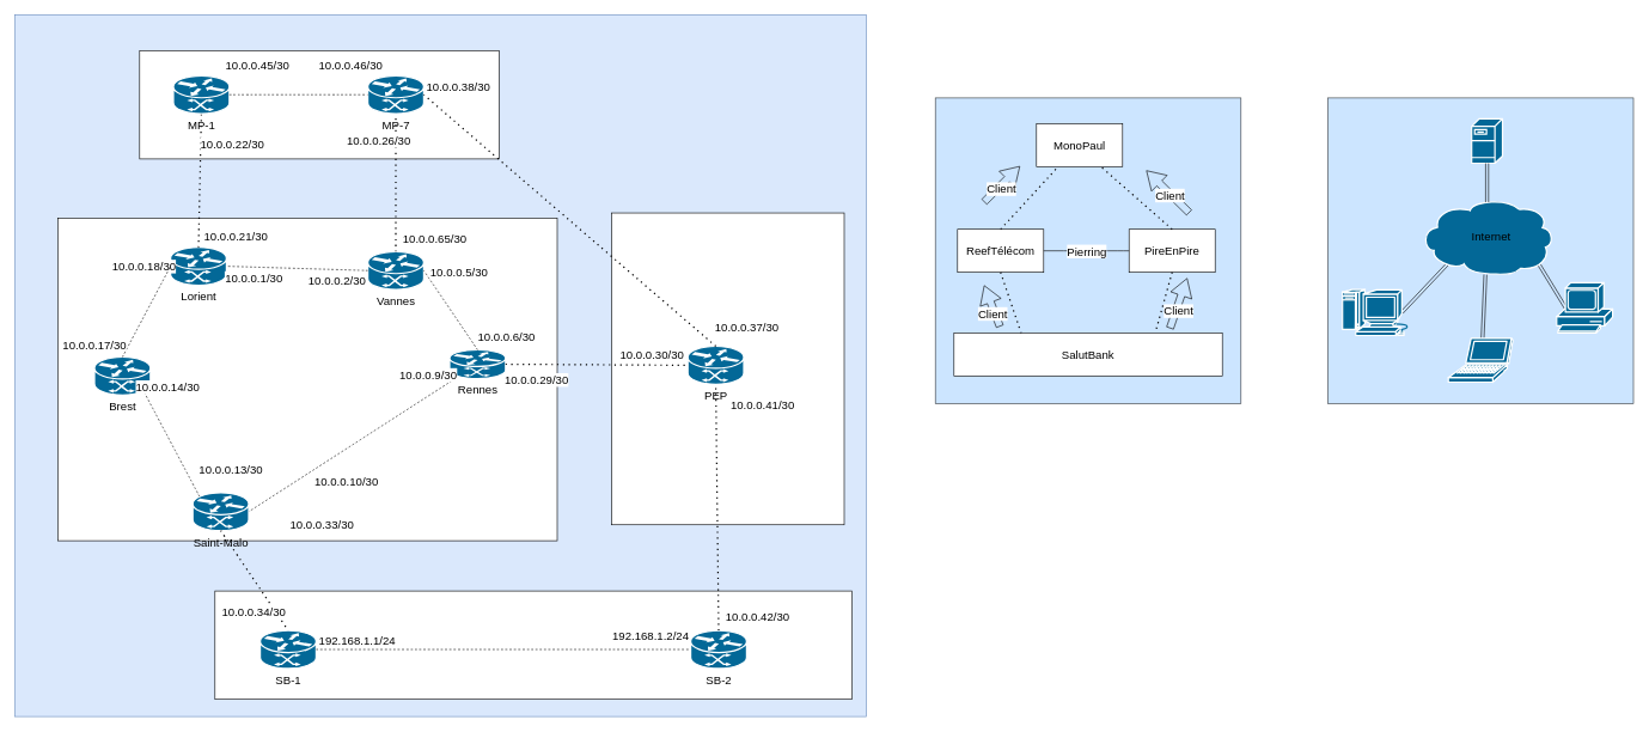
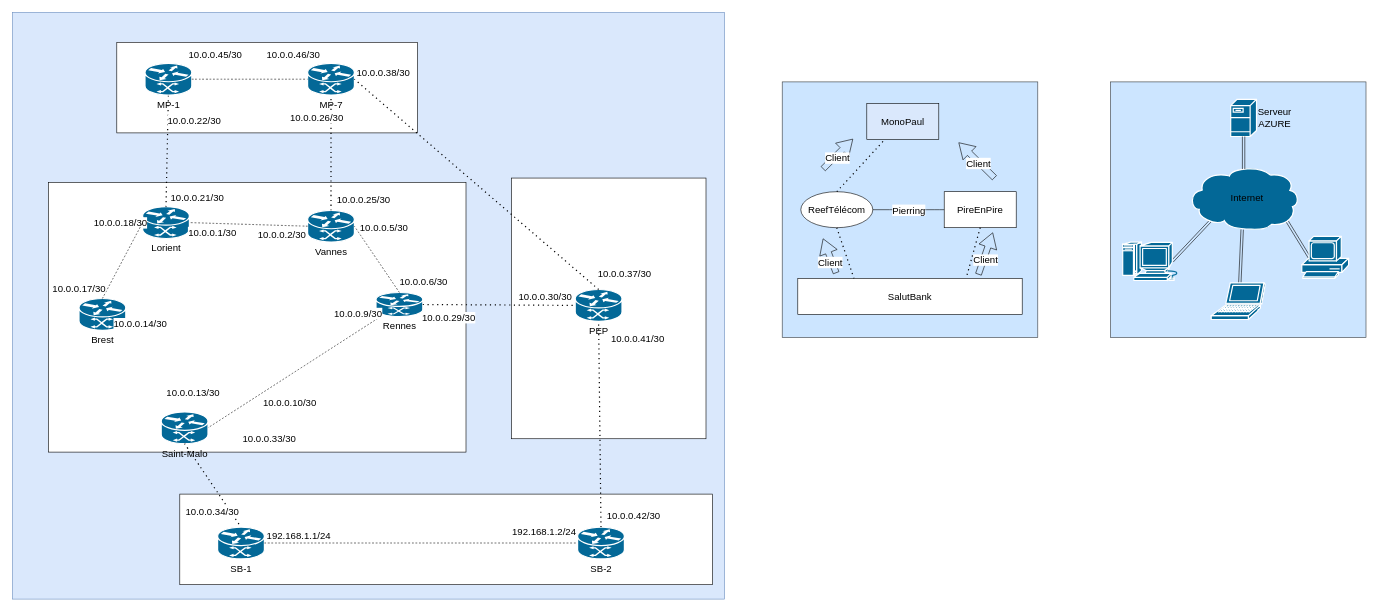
+ <mxCell id="85" value="Serveur AZURE" style="text;html=1;strokeColor=none;fillColor=none;align=center;verticalAlign=middle;whiteSpace=wrap;rounded=0;fontSize=16;" vertex="1" parent="1"><mxGeometry x="2093.5" y="181" width="60" height="30" as="geometry" /></mxCell>
- <mxCell id="59" value="MonoPaul" style="rounded=0;whiteSpace=wrap;html=1;fontSize=16;" parent="1" vertex="1"><mxGeometry x="1444" y="172" width="120" height="60" as="geometry" /></mxCell>
+ <mxCell id="59" value="MonoPaul" style="rounded=0;whiteSpace=wrap;html=1;fontSize=16;fillColor=#dae8fc;" parent="1" vertex="1"><mxGeometry x="1444" y="172" width="120" height="60" as="geometry" /></mxCell>
- <mxCell id="63" value="" style="endArrow=none;dashed=1;html=1;dashPattern=1 3;strokeWidth=2;rounded=0;fontSize=12;startSize=8;endSize=8;curved=1;entryX=0.75;entryY=1;entryDx=0;entryDy=0;exitX=0.5;exitY=0;exitDx=0;exitDy=0;" parent="1" source="61" target="59" edge="1"><mxGeometry width="50" height="50" relative="1" as="geometry"><mxPoint x="1734" y="319" as="sourcePoint" /><mxPoint x="1784" y="269" as="targetPoint" /></mxGeometry></mxCell>
- <mxCell id="41" value="10.0.0.65/30" style="edgeLabel;html=1;align=center;verticalAlign=middle;resizable=0;points=[];fontSize=16;" parent="1" vertex="1" connectable="0"><mxGeometry x="604.002" y="331.999" as="geometry" /></mxCell>
+ <mxCell id="41" value="10.0.0.25/30" style="edgeLabel;html=1;align=center;verticalAlign=middle;resizable=0;points=[];fontSize=16;" parent="1" vertex="1" connectable="0"><mxGeometry x="604.002" y="331.999" as="geometry" /></mxCell>
- <mxCell id="60" value="ReefTélécom" style="rounded=0;whiteSpace=wrap;html=1;fontSize=16;" parent="1" vertex="1"><mxGeometry x="1334" y="319" width="120" height="60" as="geometry" /></mxCell>
+ <mxCell id="60" value="ReefTélécom" style="ellipse;whiteSpace=wrap;html=1;fontSize=16;" parent="1" vertex="1"><mxGeometry x="1334" y="319" width="120" height="60" as="geometry" /></mxCell>
- <mxCell id="22" value="" style="endArrow=none;dashed=1;html=1;rounded=0;fontSize=12;startSize=8;endSize=8;curved=1;entryX=0.88;entryY=0.9;entryDx=0;entryDy=0;entryPerimeter=0;exitX=0.12;exitY=0.1;exitDx=0;exitDy=0;exitPerimeter=0;" parent="1" source="15" target="13" edge="1"><mxGeometry width="50" height="50" relative="1" as="geometry"><mxPoint x="611" y="497" as="sourcePoint" /><mxPoint x="497" y="459" as="targetPoint" /></mxGeometry></mxCell>
